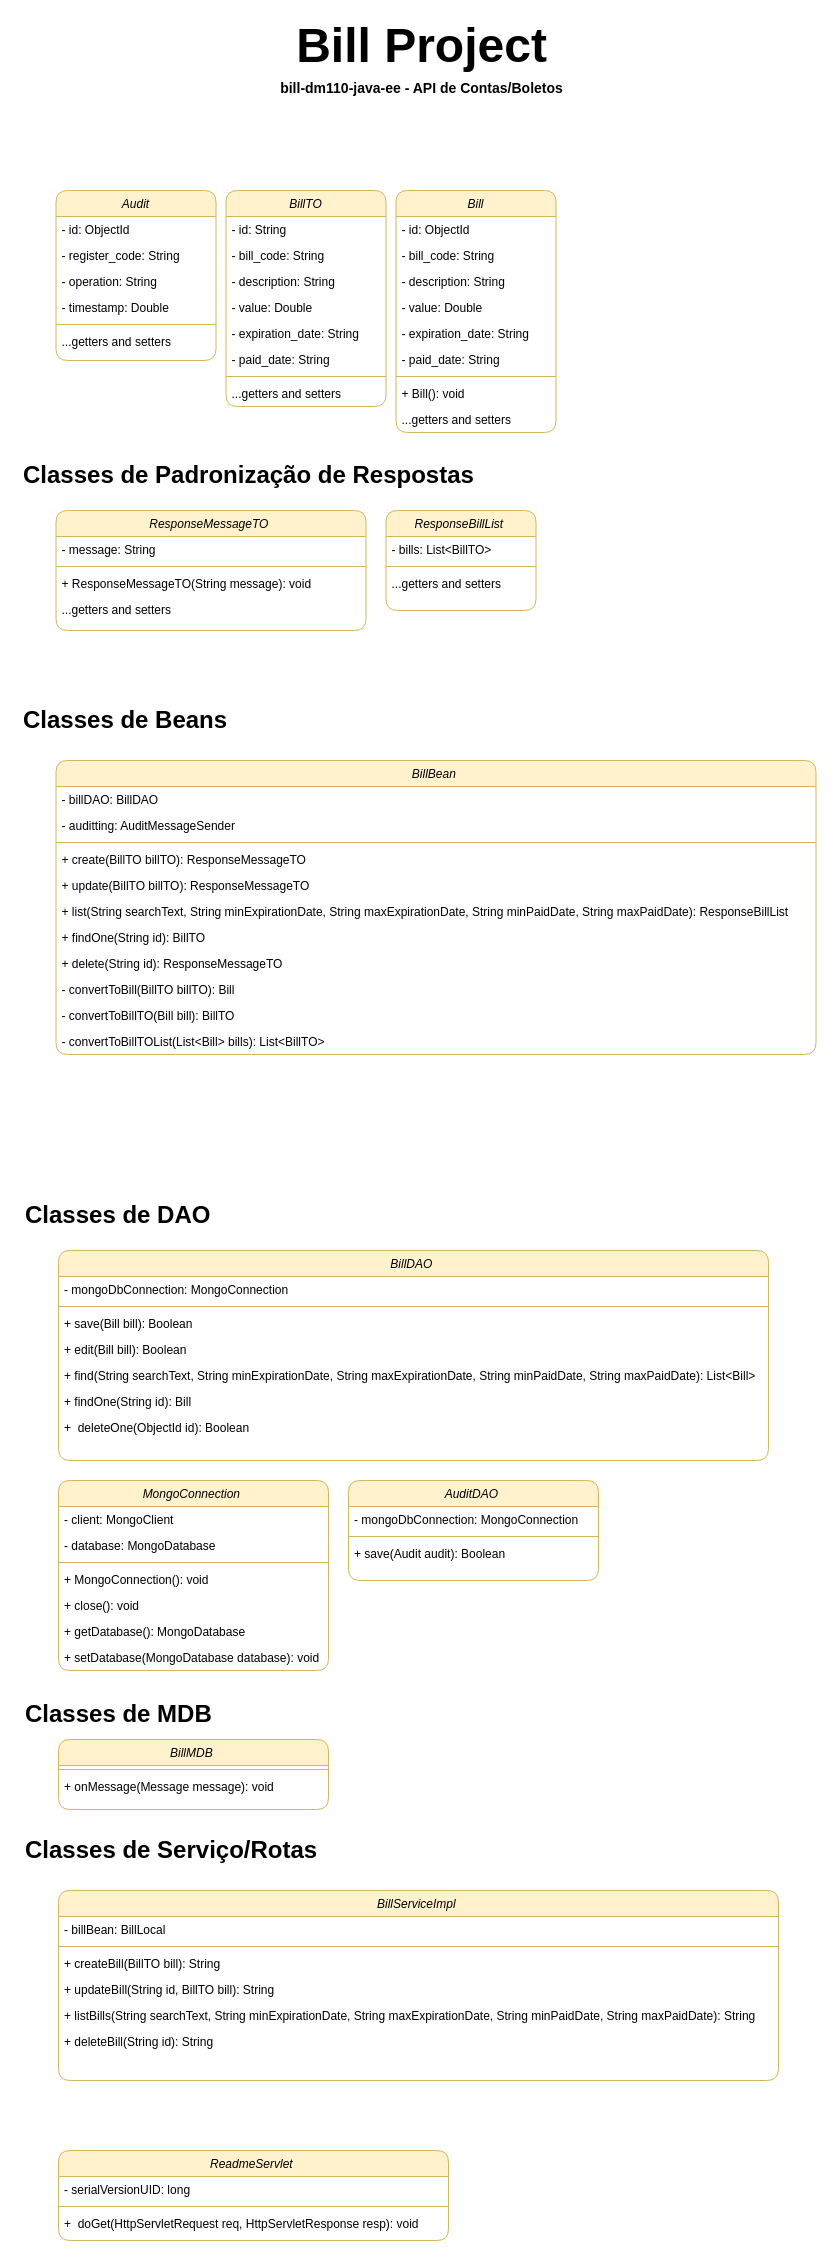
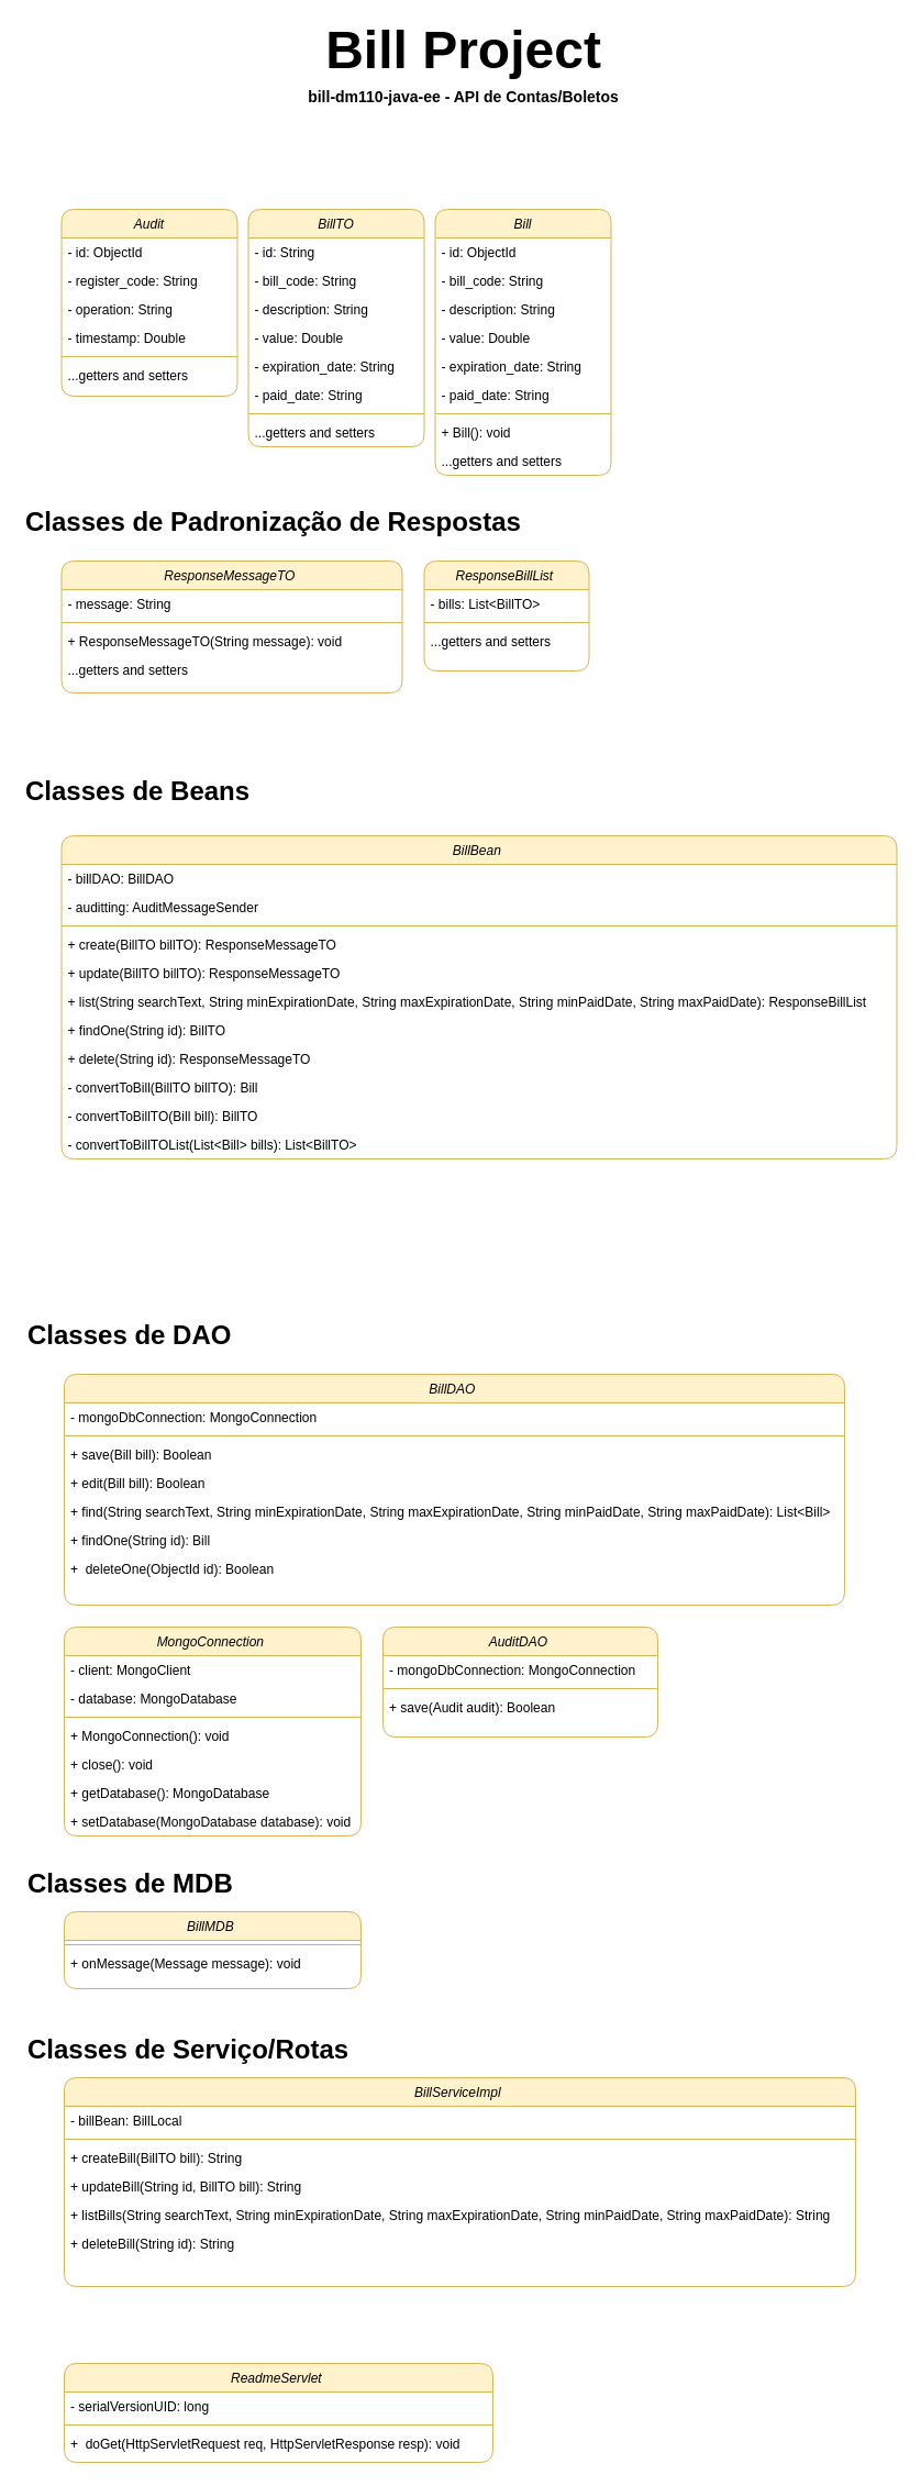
- <mxCell id="76" value="&lt;h1&gt;Classes de Serviço/Rotas&lt;/h1&gt;" style="text;html=1;strokeColor=none;fillColor=none;align=left;verticalAlign=middle;whiteSpace=wrap;rounded=0;" vertex="1" parent="1"><mxGeometry x="23" y="1825" width="440" height="30" as="geometry" /></mxCell>
+ <mxCell id="76" value="&lt;h1&gt;Classes de Serviço/Rotas&lt;/h1&gt;" style="text;html=1;strokeColor=none;fillColor=none;align=left;verticalAlign=middle;whiteSpace=wrap;rounded=0;" vertex="1" parent="1"><mxGeometry x="23" y="1840" width="440" height="30" as="geometry" /></mxCell>
